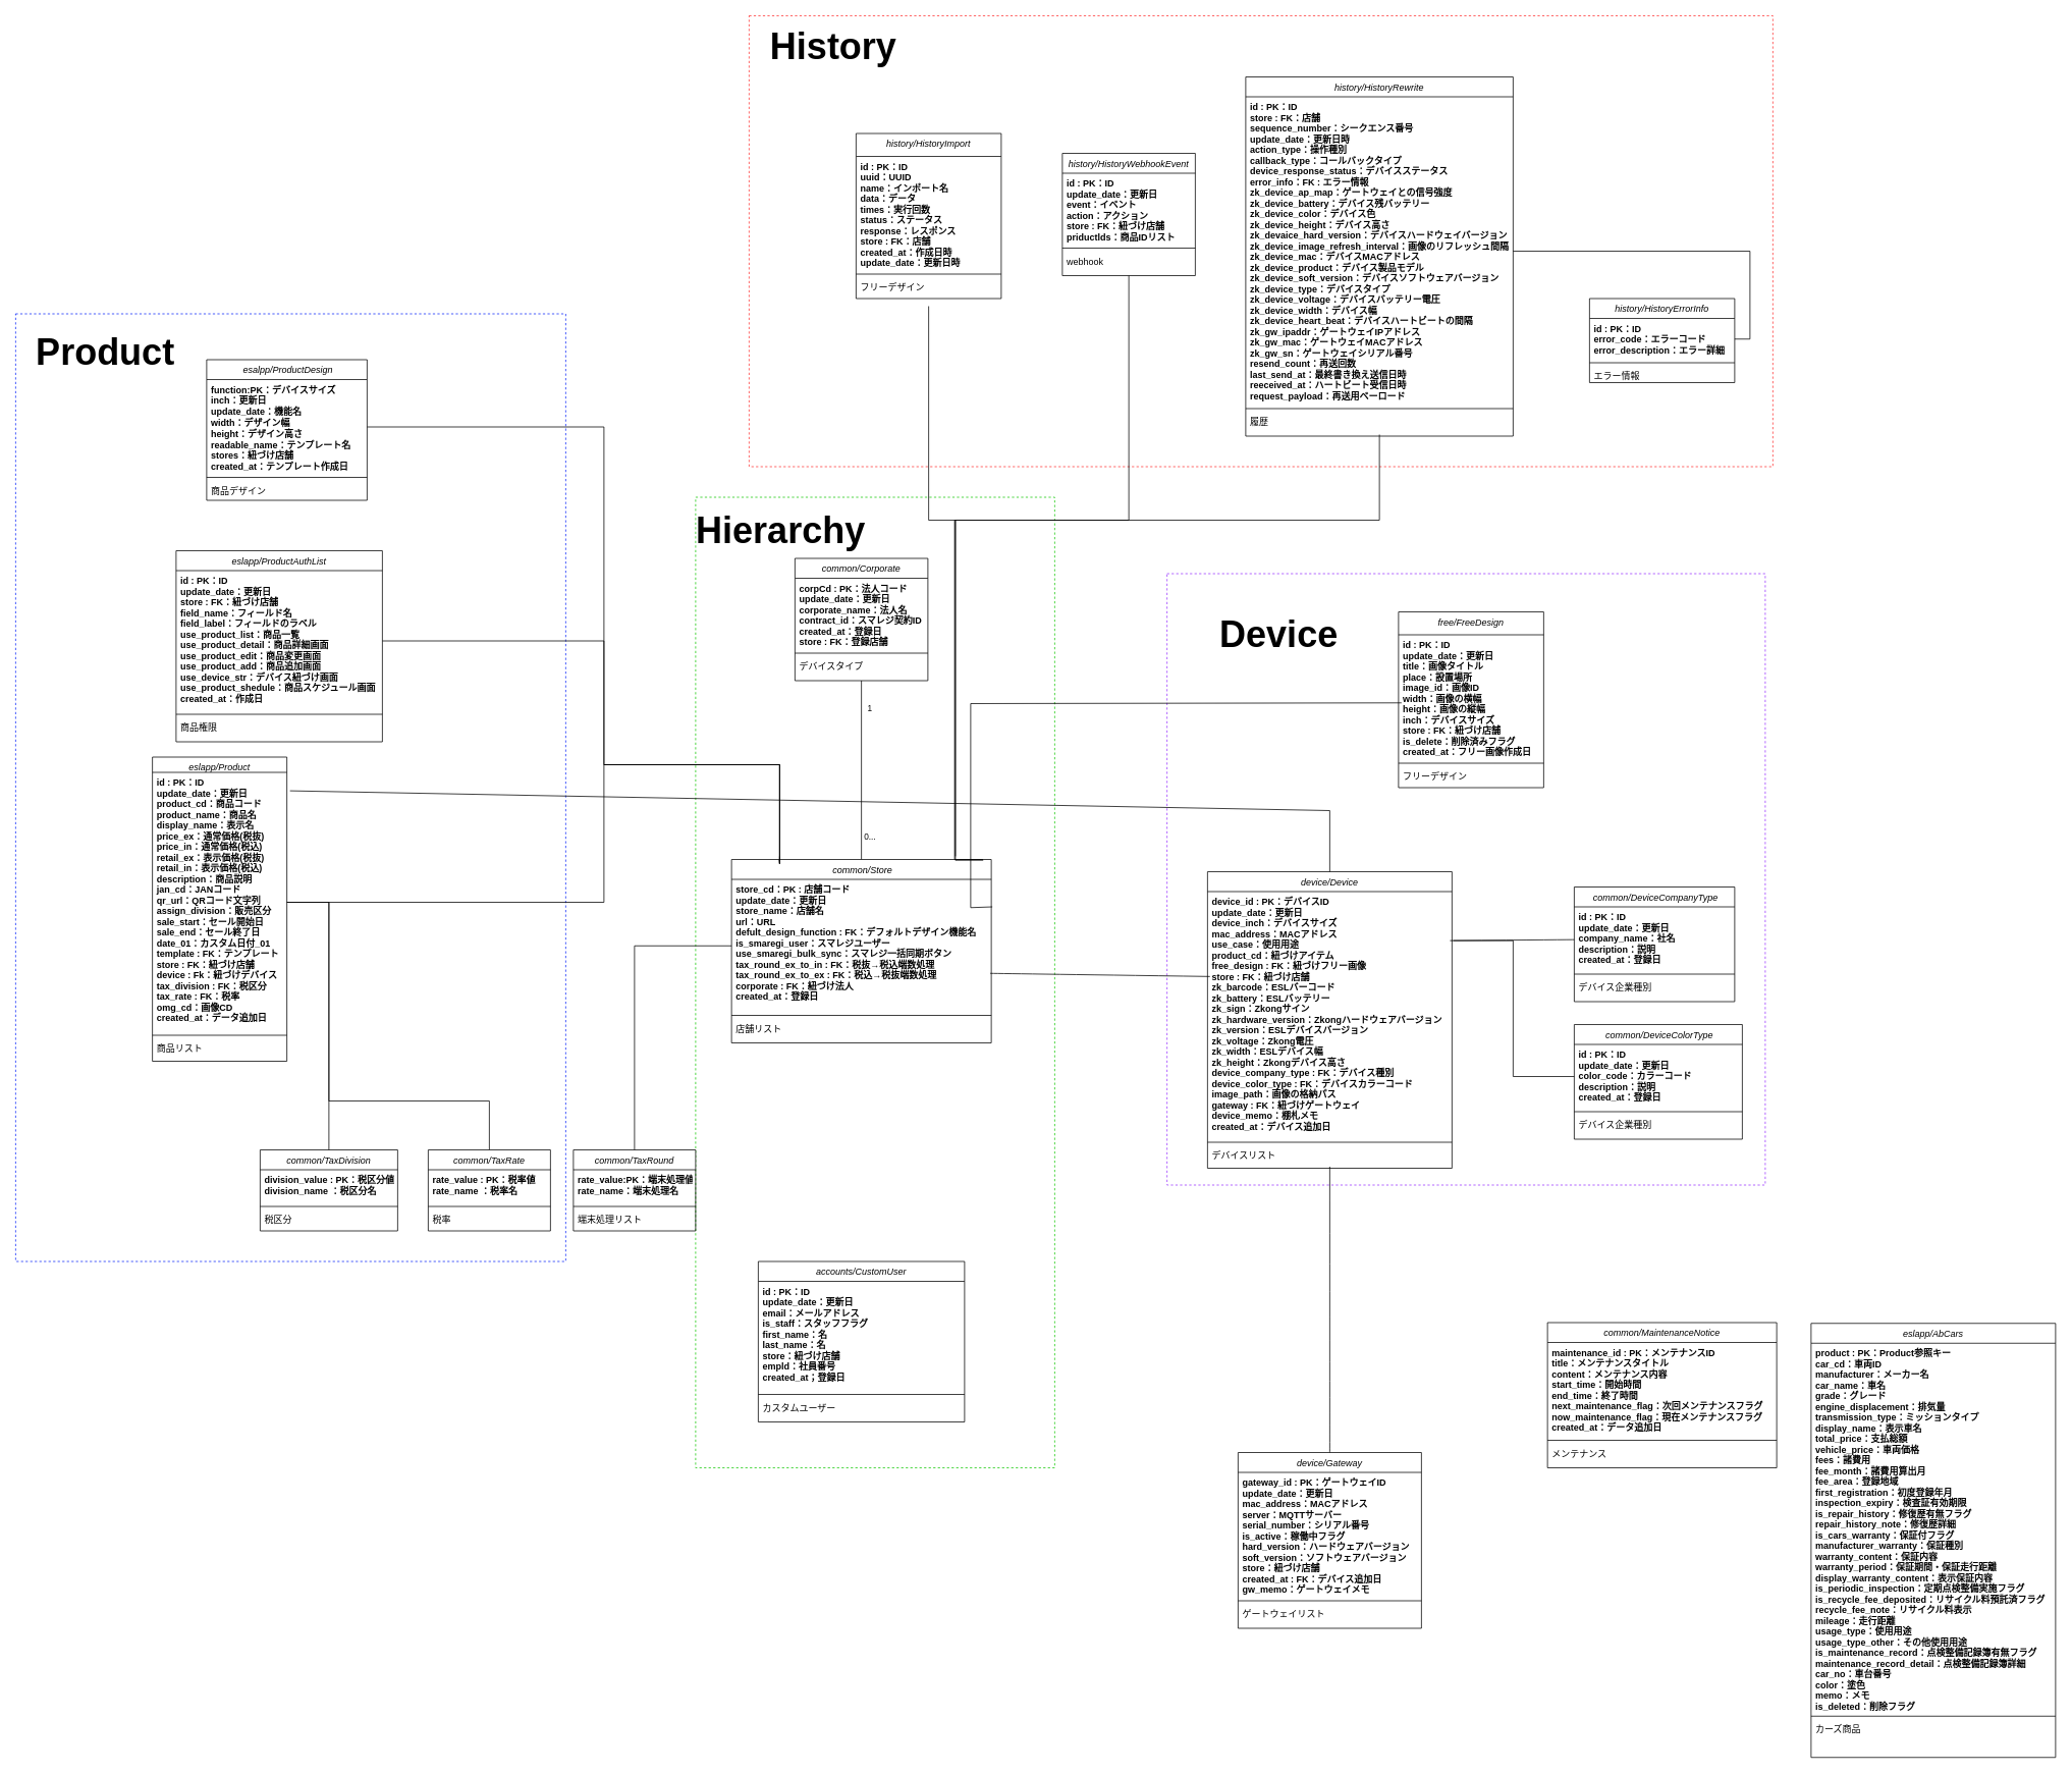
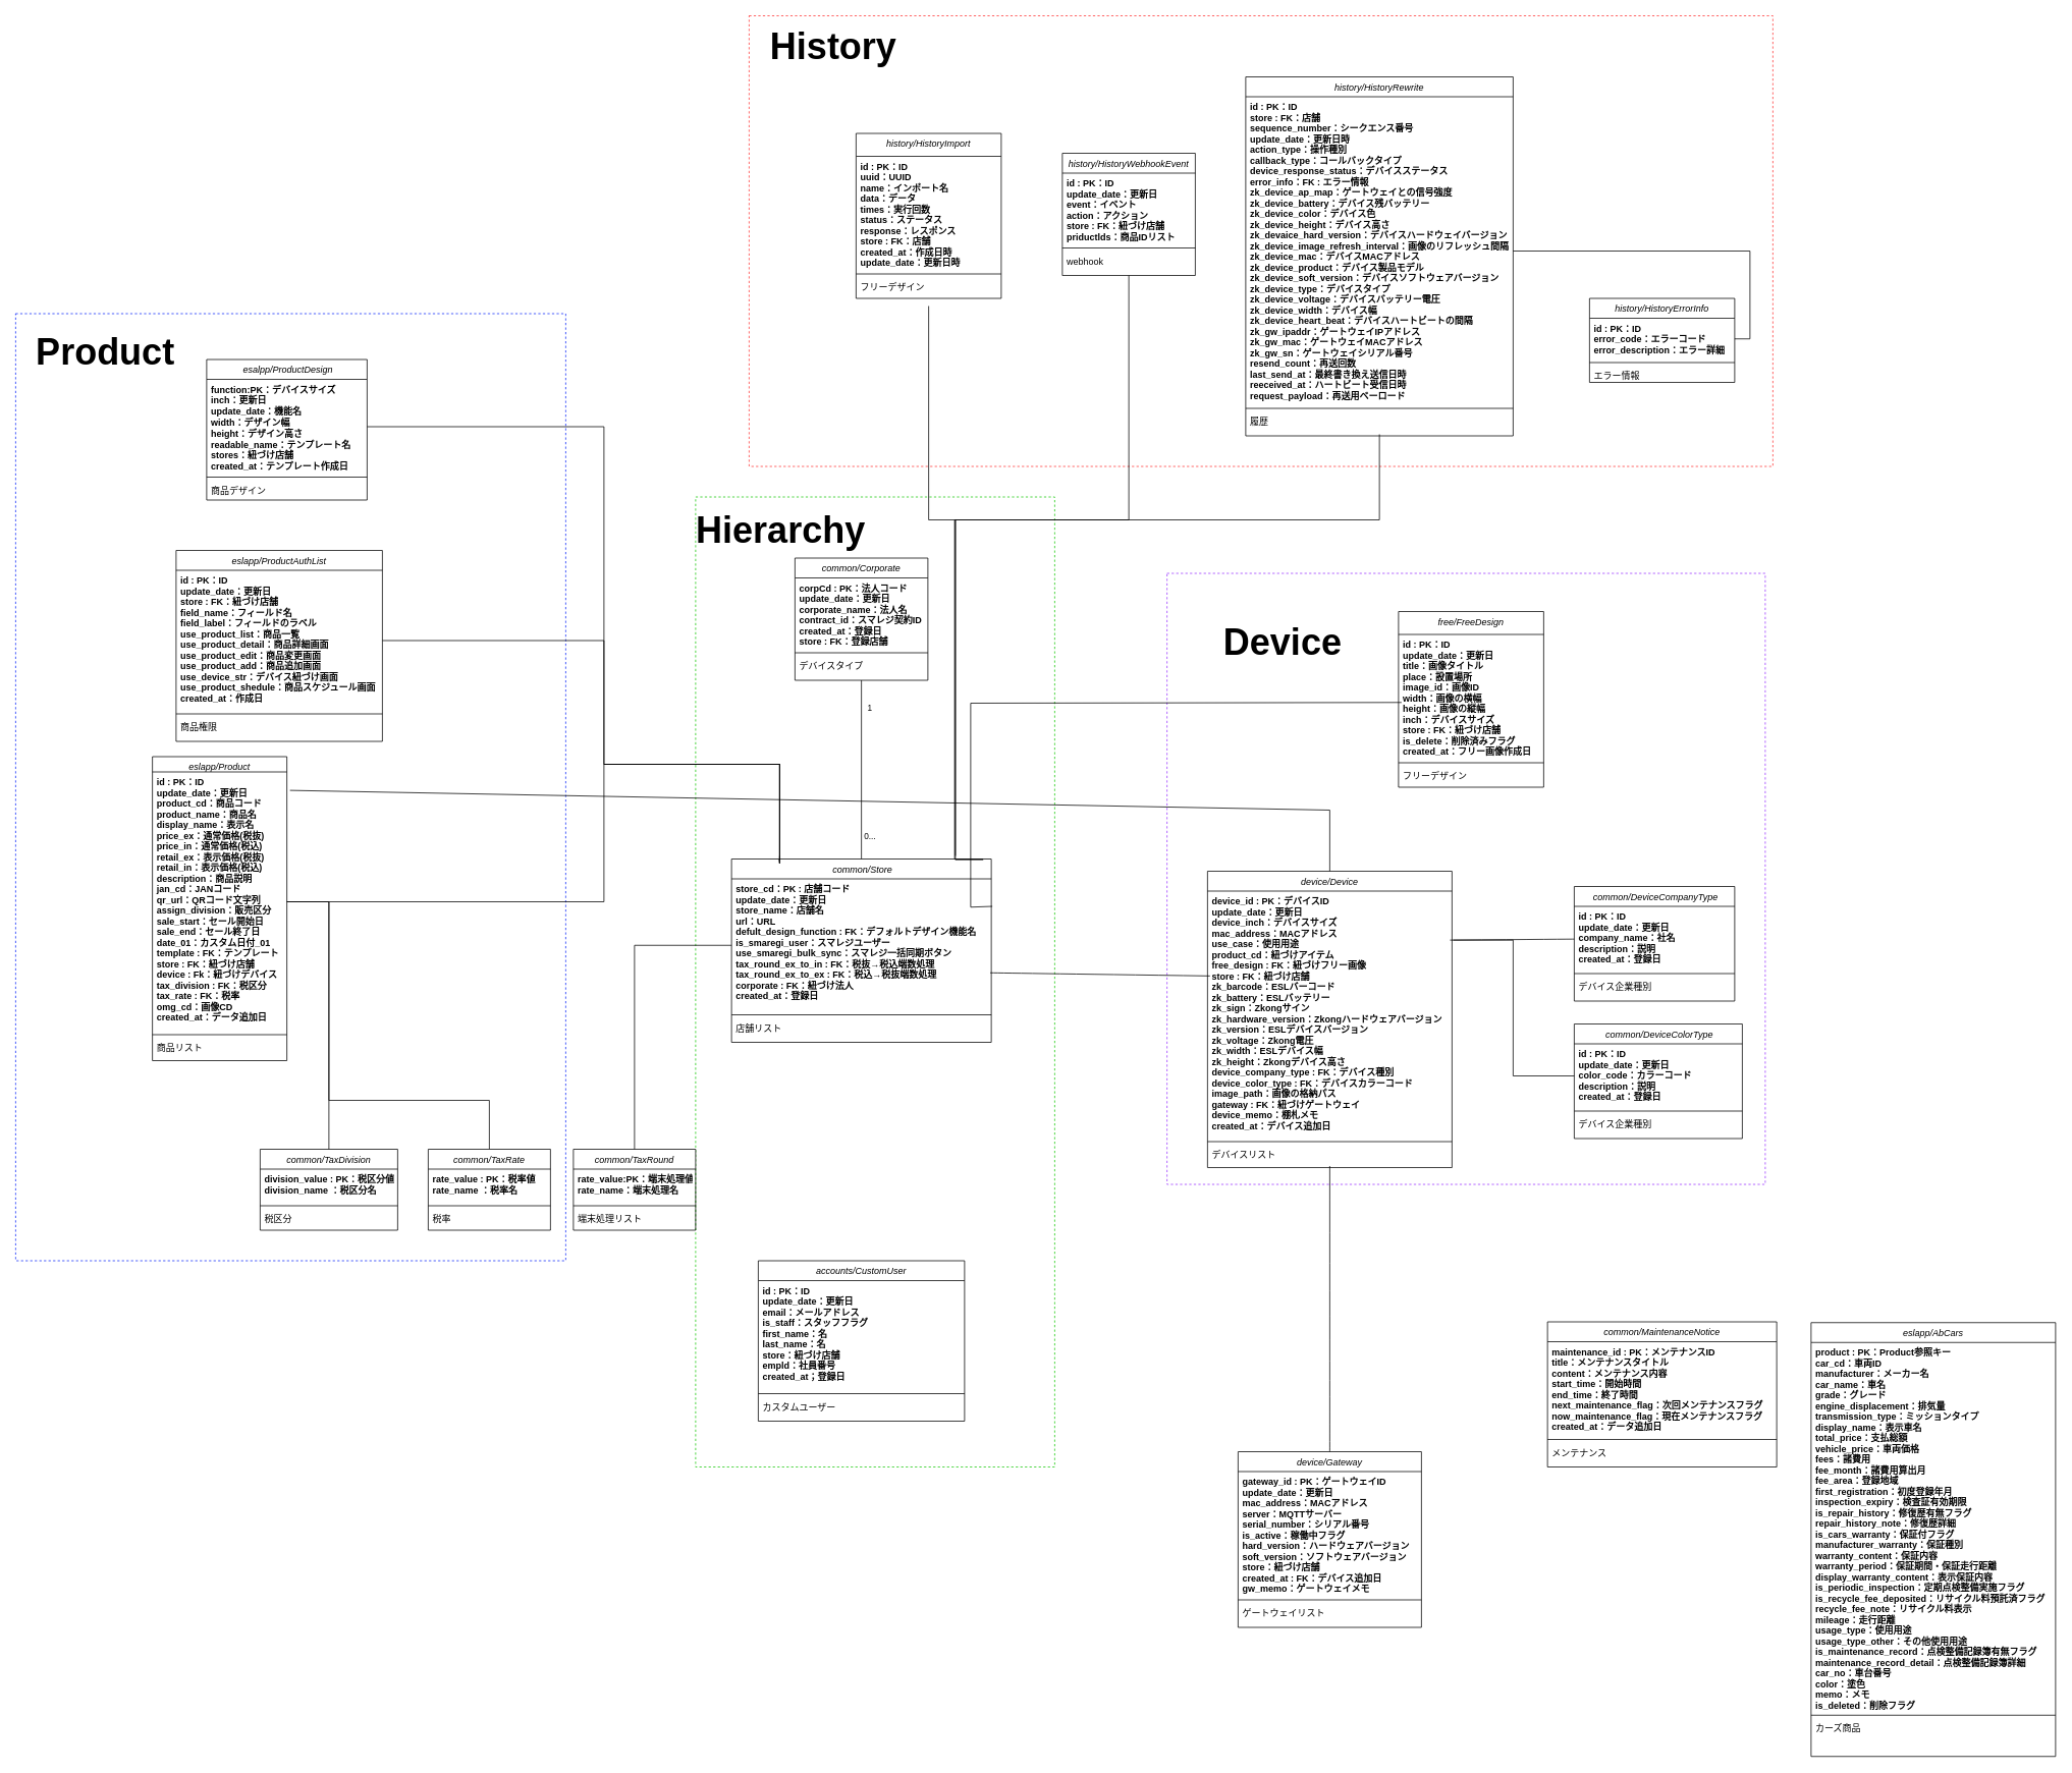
- <mxCell id="108" value="&lt;span style=&quot;font-size: 48px;&quot;&gt;Device&lt;/span&gt;" style="text;strokeColor=none;fillColor=none;html=1;fontSize=24;fontStyle=1;verticalAlign=middle;align=center;" vertex="1" parent="1"><mxGeometry x="1580" y="790" width="186" height="80" as="geometry" /></mxCell>
+ <mxCell id="108" value="&lt;span style=&quot;font-size: 48px;&quot;&gt;Device&lt;/span&gt;" style="text;strokeColor=none;fillColor=none;html=1;fontSize=24;fontStyle=1;verticalAlign=middle;align=center;" vertex="1" parent="1"><mxGeometry x="1585" y="800" width="186" height="80" as="geometry" /></mxCell>
